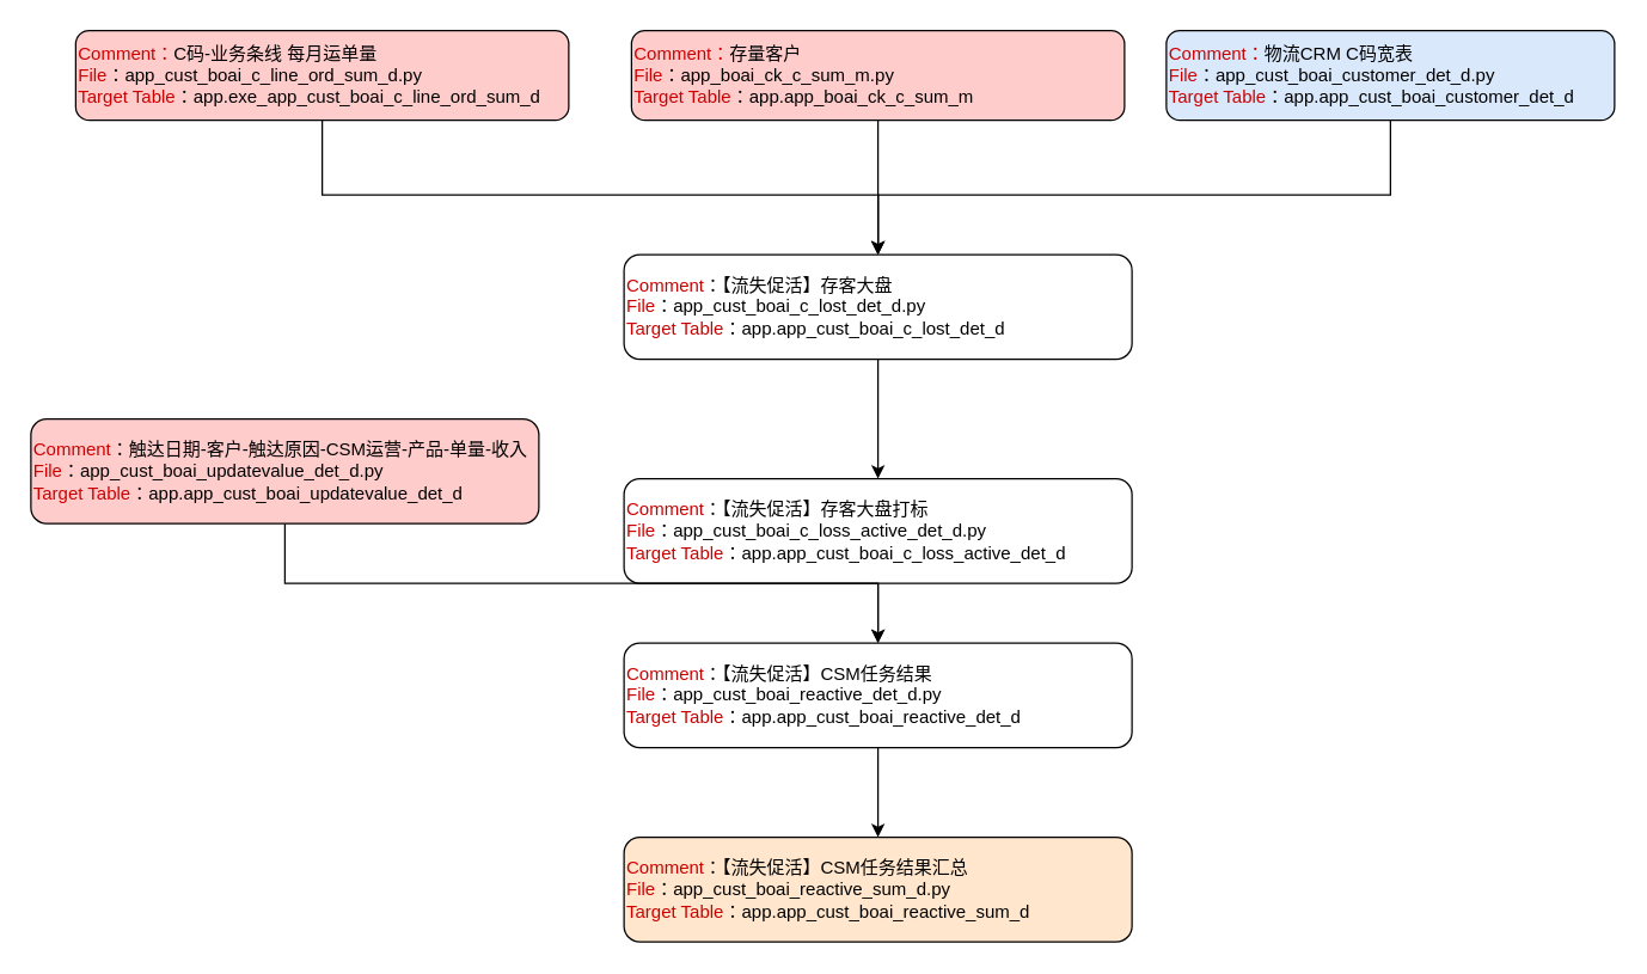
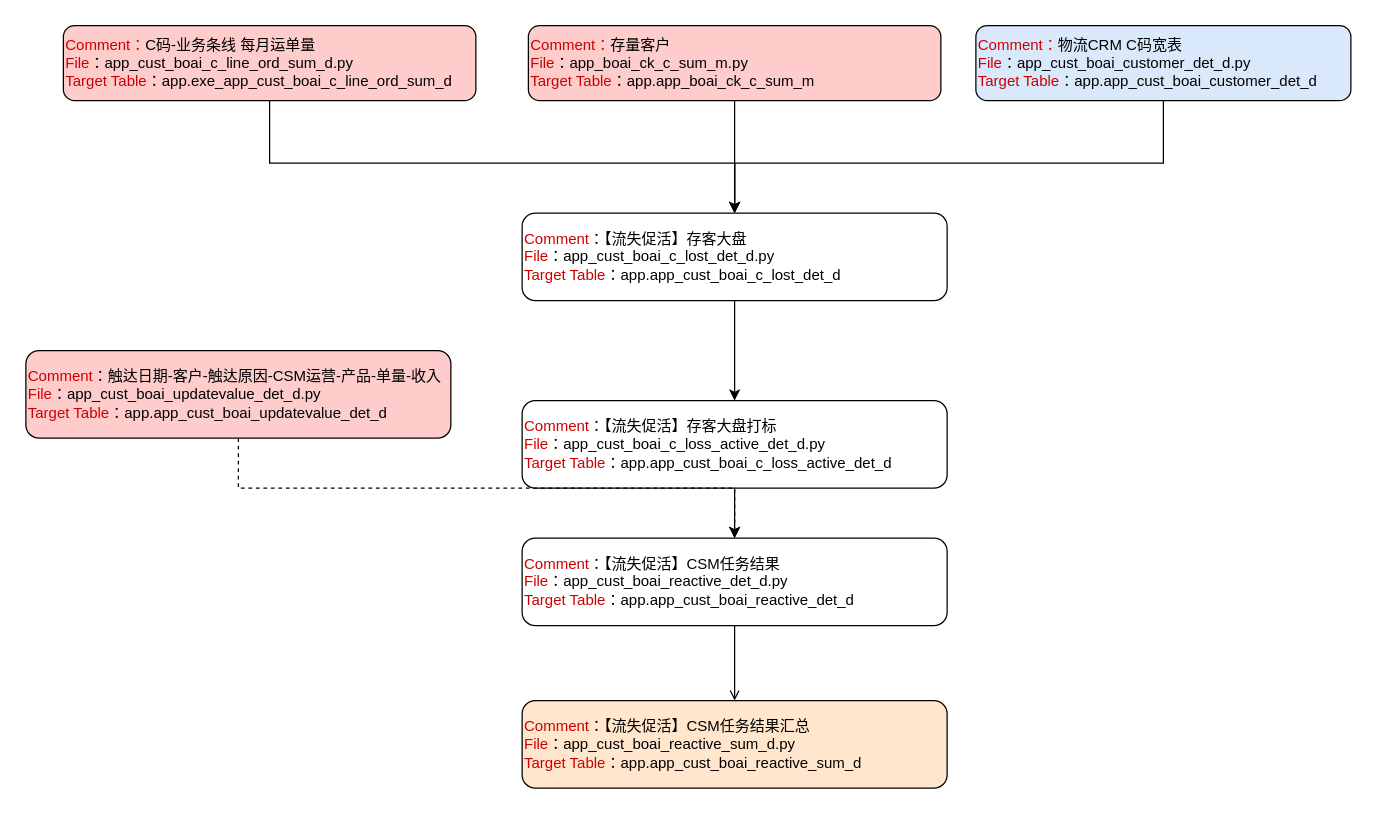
- <mxCell id="14" style="edgeStyle=orthogonalEdgeStyle;rounded=0;orthogonalLoop=1;jettySize=auto;html=1;entryX=0.5;entryY=0;entryDx=0;entryDy=0;" edge="1" parent="1" source="15" target="13"><mxGeometry relative="1" as="geometry"><Array as="points"><mxPoint x="190" y="390" /><mxPoint x="587" y="390" /></Array></mxGeometry></mxCell>
+ <mxCell id="14" style="edgeStyle=orthogonalEdgeStyle;rounded=0;orthogonalLoop=1;jettySize=auto;html=1;entryX=0.5;entryY=0;entryDx=0;entryDy=0;dashed=1;" edge="1" parent="1" source="15" target="13"><mxGeometry relative="1" as="geometry"><Array as="points"><mxPoint x="190" y="390" /><mxPoint x="587" y="390" /></Array></mxGeometry></mxCell>
- <mxCell id="12" style="edgeStyle=orthogonalEdgeStyle;rounded=0;orthogonalLoop=1;jettySize=auto;html=1;entryX=0.5;entryY=0;entryDx=0;entryDy=0;" edge="1" parent="1" source="13" target="16"><mxGeometry relative="1" as="geometry" /></mxCell>
+ <mxCell id="12" style="edgeStyle=orthogonalEdgeStyle;rounded=0;orthogonalLoop=1;jettySize=auto;html=1;entryX=0.5;entryY=0;entryDx=0;entryDy=0;endArrow=open;" edge="1" parent="1" source="13" target="16"><mxGeometry relative="1" as="geometry" /></mxCell>
